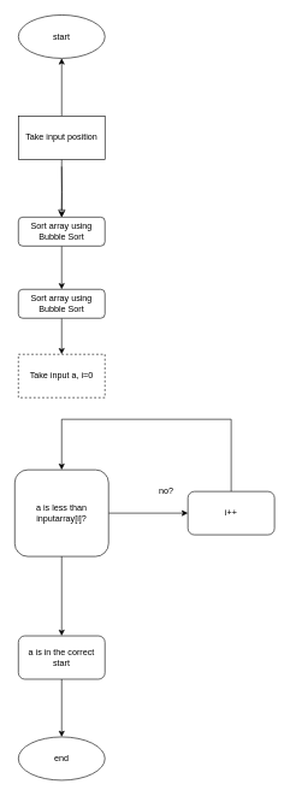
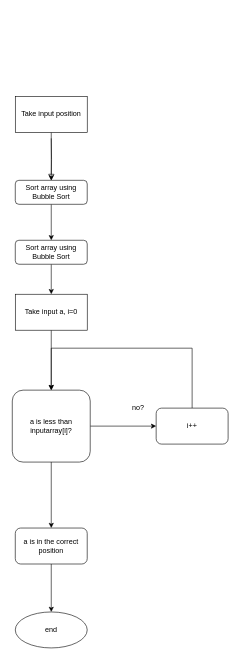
- <mxCell id="21" value="start" style="ellipse;whiteSpace=wrap;html=1;rounded=0;" vertex="1" parent="1"><mxGeometry x="25" y="20" width="120" height="60" as="geometry" /></mxCell>
- <mxCell id="10" value="" style="edgeStyle=orthogonalEdgeStyle;rounded=0;orthogonalLoop=1;jettySize=auto;html=1;" edge="1" parent="1" source="11" target="21"><mxGeometry relative="1" as="geometry" /></mxCell>
- <mxCell id="8" value="Take input a, i=0" style="rounded=0;whiteSpace=wrap;html=1;dashed=1;" vertex="1" parent="1"><mxGeometry x="25" y="490" width="120" height="60" as="geometry" /></mxCell>
+ <mxCell id="8" value="Take input a, i=0" style="rounded=0;whiteSpace=wrap;html=1;" vertex="1" parent="1"><mxGeometry x="25" y="490" width="120" height="60" as="geometry" /></mxCell>
+ <mxCell id="7" style="edgeStyle=orthogonalEdgeStyle;rounded=0;orthogonalLoop=1;jettySize=auto;html=1;entryX=0.5;entryY=0;entryDx=0;entryDy=0;" edge="1" parent="1" source="8" target="14"><mxGeometry relative="1" as="geometry" /></mxCell>
- <mxCell id="19" value="a is in the correct start" style="rounded=1;whiteSpace=wrap;html=1;" vertex="1" parent="1"><mxGeometry x="25" y="880" width="120" height="60" as="geometry" /></mxCell>
+ <mxCell id="19" value="a is in the correct position" style="rounded=1;whiteSpace=wrap;html=1;" vertex="1" parent="1"><mxGeometry x="25" y="880" width="120" height="60" as="geometry" /></mxCell>
